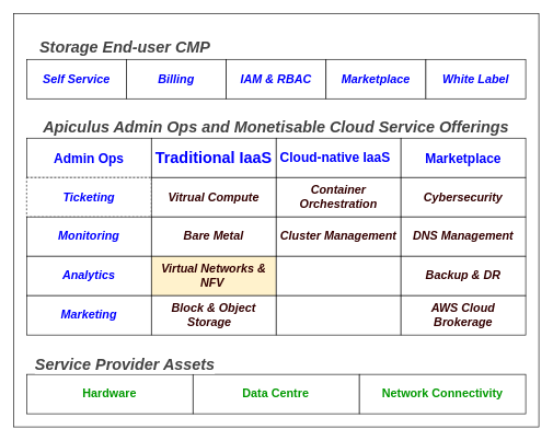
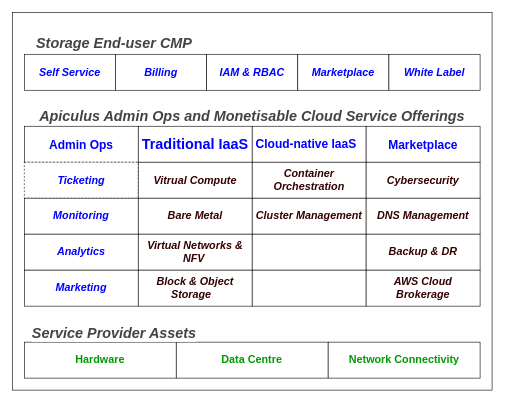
- <mxCell id="28" value="&lt;font color=&quot;#330000&quot;&gt;Virtual Networks &amp;amp; NFV&lt;span style=&quot;white-space:pre&quot;&gt;&#09;&lt;/span&gt;&lt;/font&gt;" style="rounded=0;whiteSpace=wrap;html=1;fontStyle=3;fontColor=#0000FF;fontSize=18;fillColor=#fff2cc;" vertex="1" parent="26"><mxGeometry x="190" width="190" height="60" as="geometry" /></mxCell>
+ <mxCell id="28" value="&lt;font color=&quot;#330000&quot;&gt;Virtual Networks &amp;amp; NFV&lt;span style=&quot;white-space:pre&quot;&gt;&#09;&lt;/span&gt;&lt;/font&gt;" style="rounded=0;whiteSpace=wrap;html=1;fontStyle=3;fontColor=#0000FF;fontSize=18;" vertex="1" parent="26"><mxGeometry x="190" width="190" height="60" as="geometry" /></mxCell>
